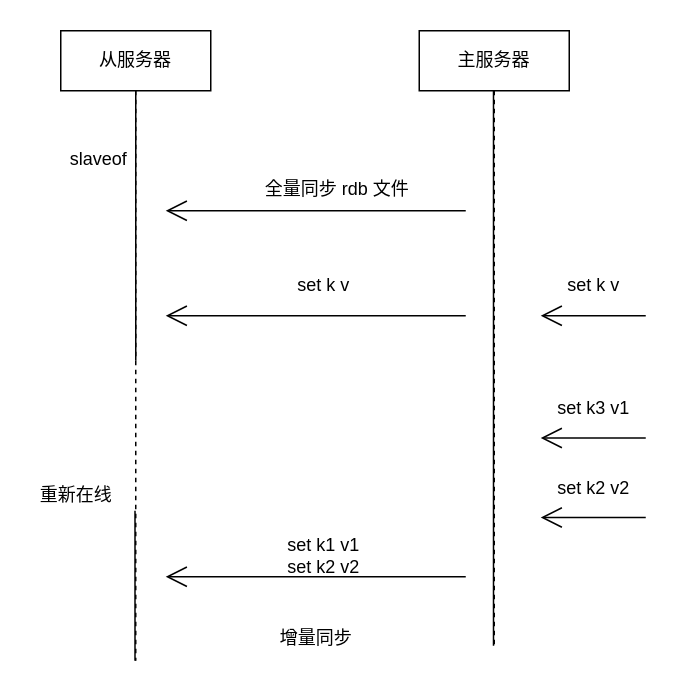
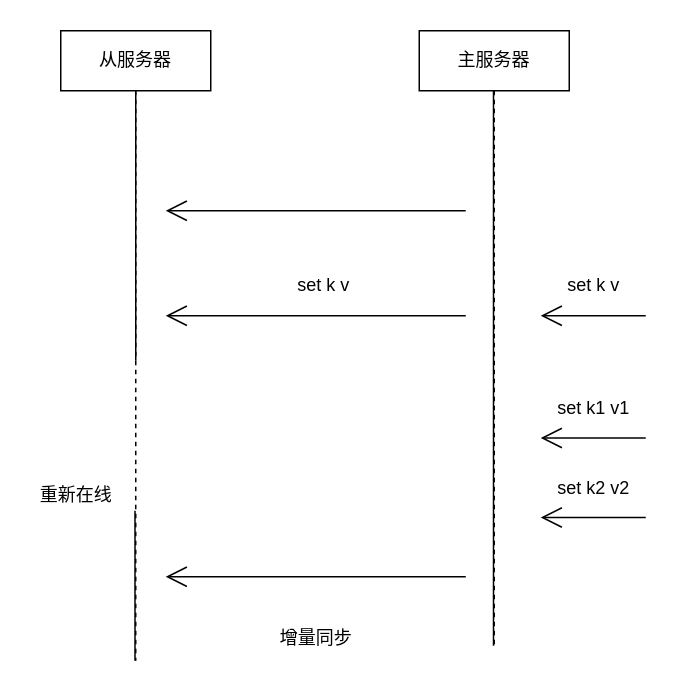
- <mxCell id="10" value="slaveof" style="text;html=1;align=center;verticalAlign=middle;resizable=0;points=[];autosize=1;" vertex="1" parent="1"><mxGeometry x="40" y="96" width="50" height="20" as="geometry" /></mxCell>
- <mxCell id="9" value="全量同步 rdb 文件" style="text;html=1;align=center;verticalAlign=middle;resizable=0;points=[];autosize=1;" vertex="1" parent="1"><mxGeometry x="169" y="116" width="110" height="20" as="geometry" /></mxCell>
- <mxCell id="15" value="set k3 v1" style="text;html=1;align=center;verticalAlign=middle;resizable=0;points=[];autosize=1;" vertex="1" parent="1"><mxGeometry x="365" y="261.5" width="60" height="20" as="geometry" /></mxCell>
+ <mxCell id="15" value="set k1 v1" style="text;html=1;align=center;verticalAlign=middle;resizable=0;points=[];autosize=1;" vertex="1" parent="1"><mxGeometry x="365" y="261.5" width="60" height="20" as="geometry" /></mxCell>
- <mxCell id="19" value="set k1 v1&lt;br&gt;set k2 v2" style="text;html=1;align=center;verticalAlign=middle;resizable=0;points=[];autosize=1;" vertex="1" parent="1"><mxGeometry x="185" y="355" width="60" height="30" as="geometry" /></mxCell>
